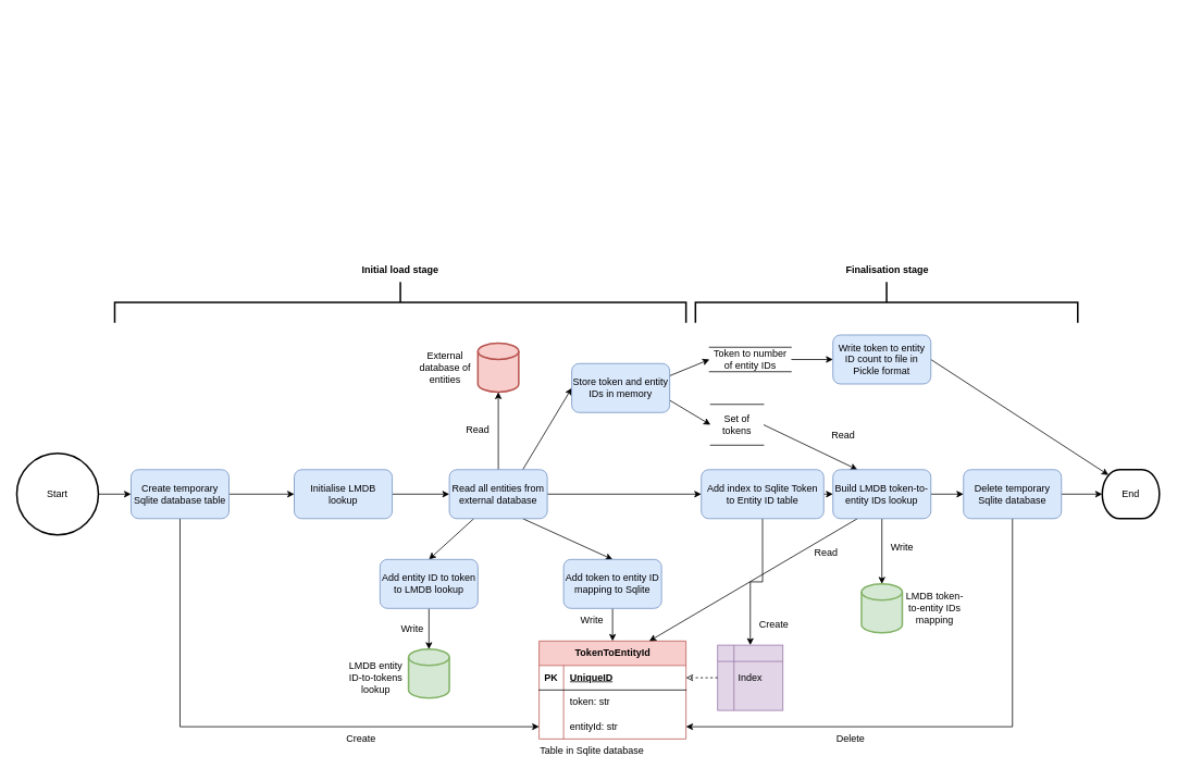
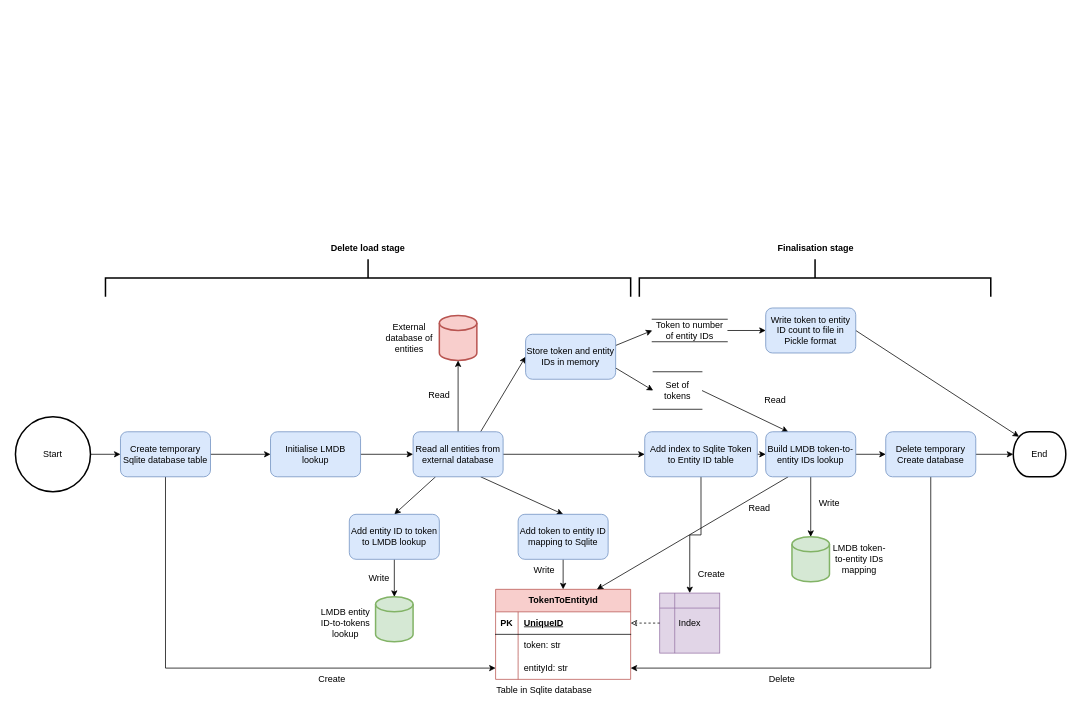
- <mxCell id="20" value="&lt;b&gt;Initial load stage&lt;/b&gt;" style="text;html=1;strokeColor=none;fillColor=none;align=center;verticalAlign=middle;whiteSpace=wrap;rounded=0;" parent="1" vertex="1"><mxGeometry x="430" y="315" width="120" height="30" as="geometry" /></mxCell>
+ <mxCell id="20" value="&lt;b&gt;Delete load stage&lt;/b&gt;" style="text;html=1;strokeColor=none;fillColor=none;align=center;verticalAlign=middle;whiteSpace=wrap;rounded=0;" parent="1" vertex="1"><mxGeometry x="430" y="315" width="120" height="30" as="geometry" /></mxCell>
- <mxCell id="59" value="Delete temporary Sqlite database" style="rounded=1;whiteSpace=wrap;html=1;fillColor=#dae8fc;strokeColor=#6c8ebf;" vertex="1" parent="1"><mxGeometry x="1180" y="575" width="120" height="60" as="geometry" /></mxCell>
+ <mxCell id="59" value="Delete temporary Create database" style="rounded=1;whiteSpace=wrap;html=1;fillColor=#dae8fc;strokeColor=#6c8ebf;" vertex="1" parent="1"><mxGeometry x="1180" y="575" width="120" height="60" as="geometry" /></mxCell>
